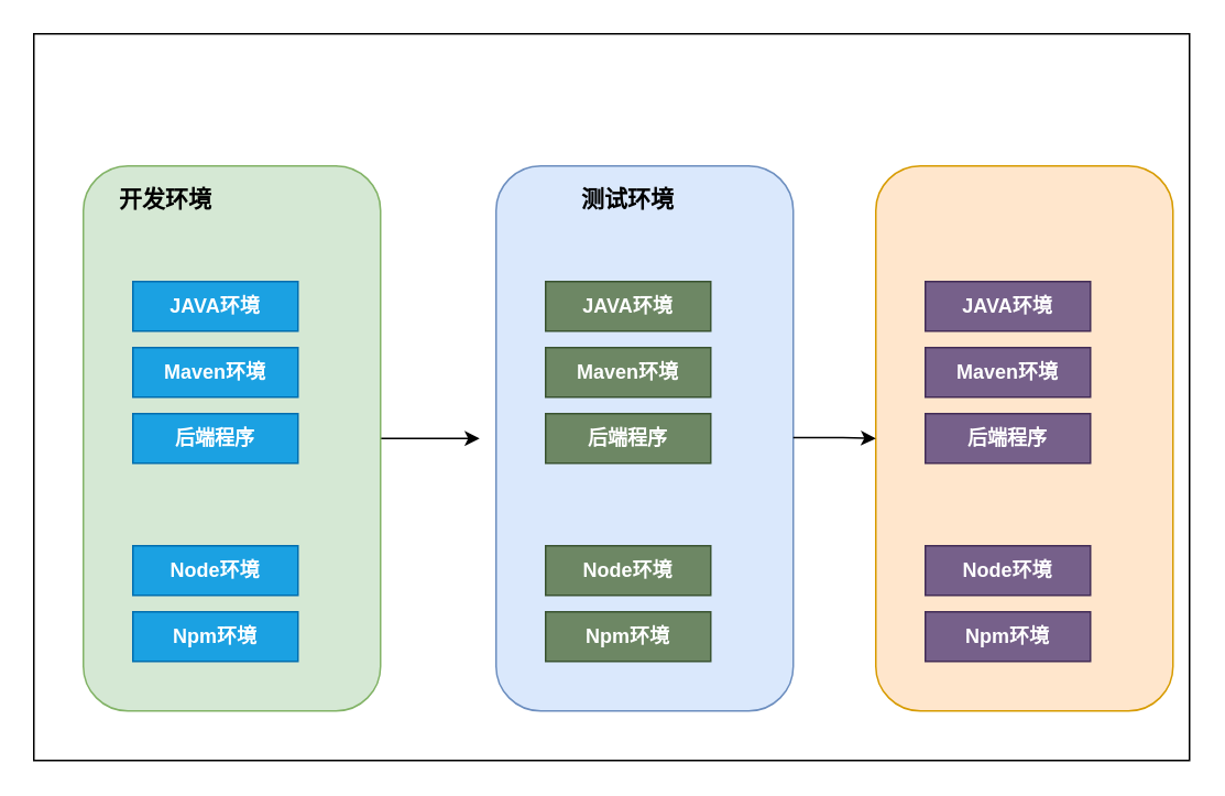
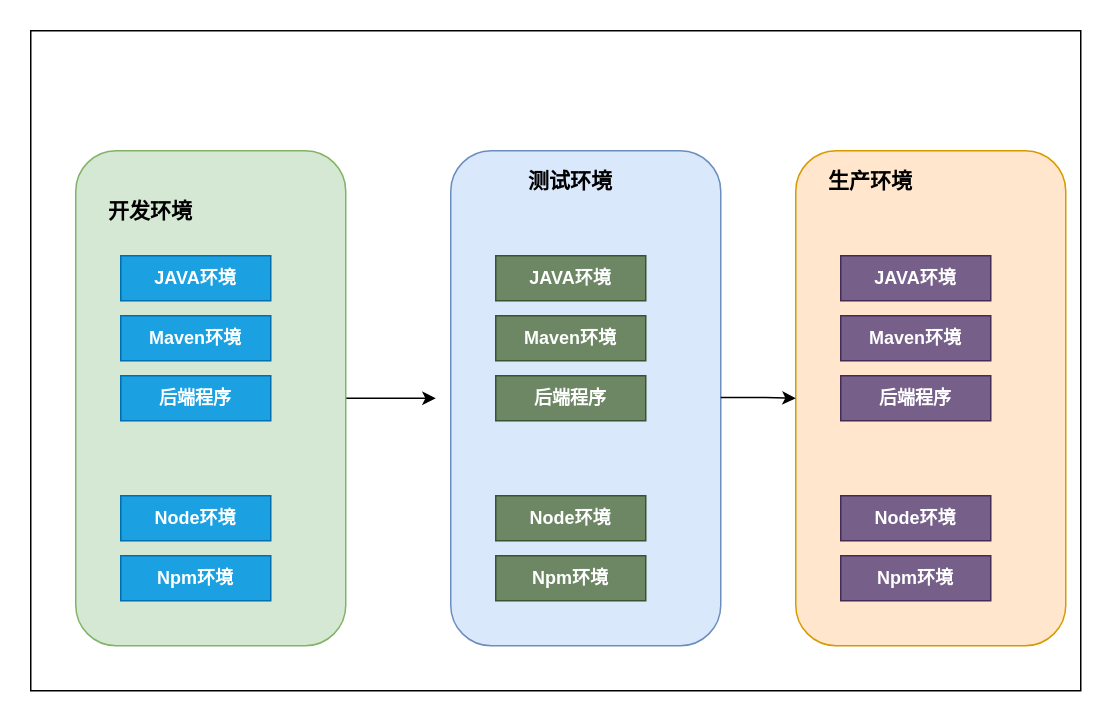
- <mxCell id="5" value="开发环境" style="text;html=1;strokeColor=none;fillColor=none;align=center;verticalAlign=middle;whiteSpace=wrap;rounded=0;fontSize=14;fontStyle=1" vertex="1" parent="1"><mxGeometry x="70" y="110" width="60" height="20" as="geometry" /></mxCell>
+ <mxCell id="5" value="开发环境" style="text;html=1;strokeColor=none;fillColor=none;align=center;verticalAlign=middle;whiteSpace=wrap;rounded=0;fontSize=14;fontStyle=1" vertex="1" parent="1"><mxGeometry x="70" y="130" width="60" height="20" as="geometry" /></mxCell>
+ <mxCell id="19" value="生产环境" style="text;html=1;strokeColor=none;fillColor=none;align=center;verticalAlign=middle;whiteSpace=wrap;rounded=0;fontSize=14;fontStyle=1" vertex="1" parent="1"><mxGeometry x="550" y="110" width="60" height="20" as="geometry" /></mxCell>
